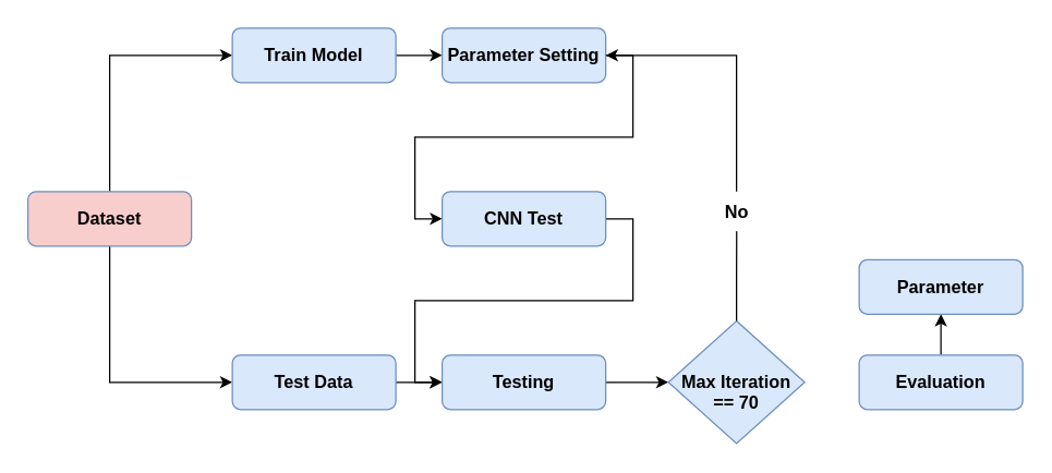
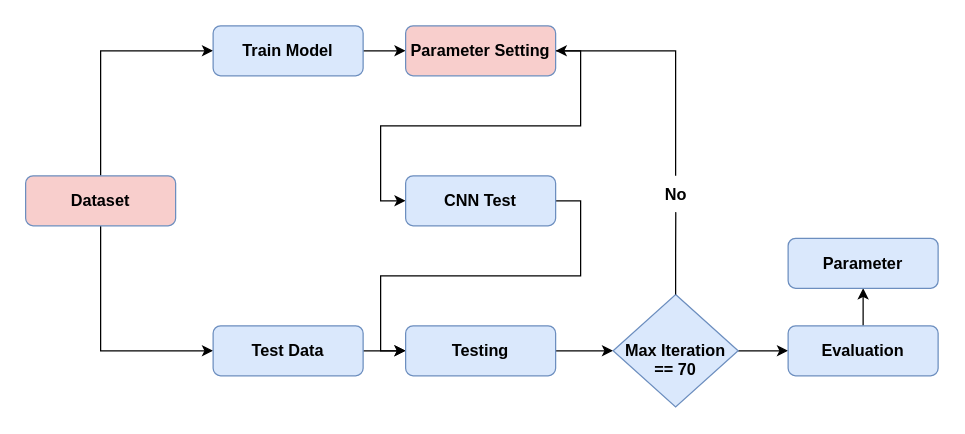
- <mxCell id="10" value="&lt;font size=&quot;1&quot; style=&quot;&quot;&gt;&lt;b style=&quot;font-size: 13px;&quot;&gt;Parameter Setting&lt;/b&gt;&lt;/font&gt;" style="rounded=1;whiteSpace=wrap;html=1;fontSize=12;glass=0;strokeWidth=1;shadow=0;fillColor=#dae8fc;strokeColor=#6c8ebf;" vertex="1" parent="1"><mxGeometry x="324" y="20" width="120" height="40" as="geometry" /></mxCell>
+ <mxCell id="10" value="&lt;font size=&quot;1&quot; style=&quot;&quot;&gt;&lt;b style=&quot;font-size: 13px;&quot;&gt;Parameter Setting&lt;/b&gt;&lt;/font&gt;" style="rounded=1;whiteSpace=wrap;html=1;fontSize=12;glass=0;strokeWidth=1;shadow=0;fillColor=#f8cecc;strokeColor=#6c8ebf;" vertex="1" parent="1"><mxGeometry x="324" y="20" width="120" height="40" as="geometry" /></mxCell>
+ <mxCell id="16" style="edgeStyle=orthogonalEdgeStyle;rounded=0;orthogonalLoop=1;jettySize=auto;html=1;exitX=1;exitY=0.5;exitDx=0;exitDy=0;entryX=0;entryY=0.5;entryDx=0;entryDy=0;" edge="1" parent="1" source="17" target="19"><mxGeometry relative="1" as="geometry" /></mxCell>
